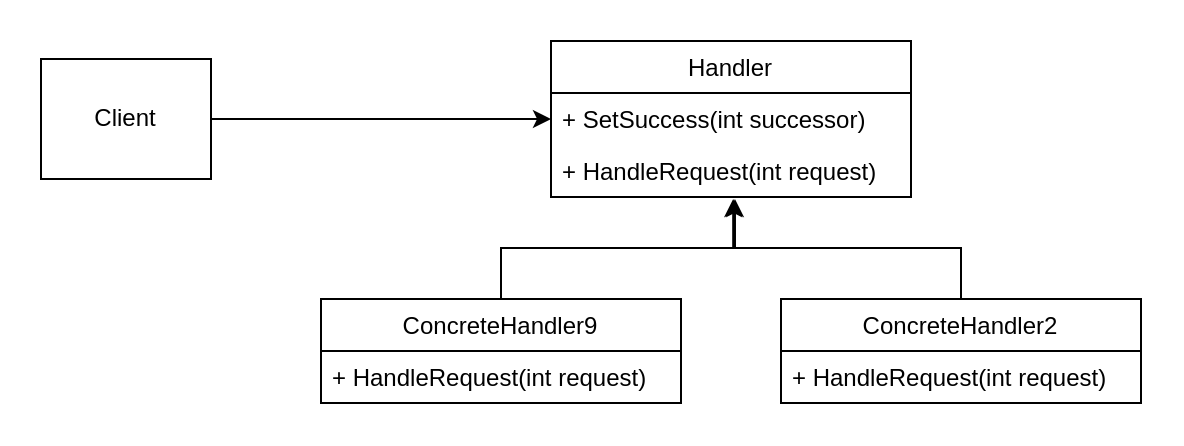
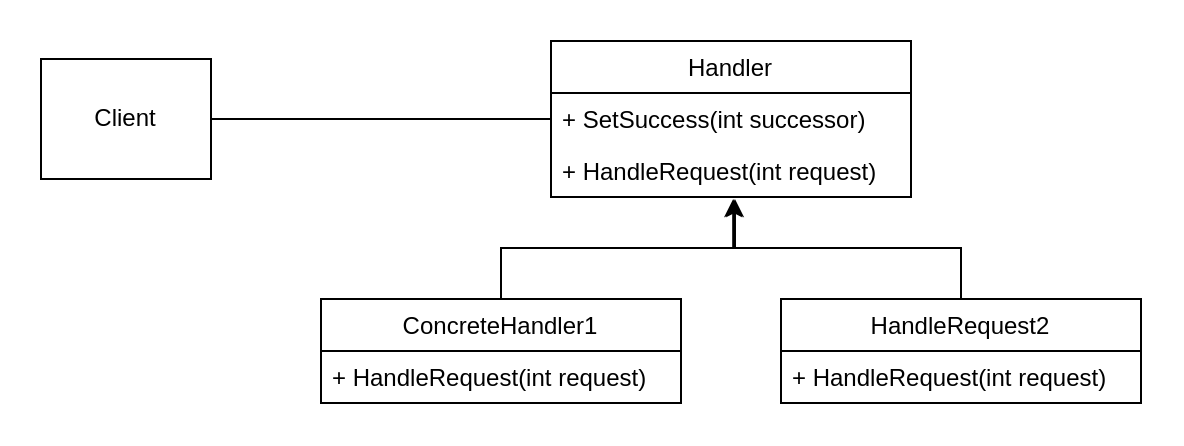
- <mxCell id="2" style="edgeStyle=orthogonalEdgeStyle;rounded=0;orthogonalLoop=1;jettySize=auto;html=1;entryX=0;entryY=0.5;entryDx=0;entryDy=0;" edge="1" parent="1" source="3" target="5"><mxGeometry relative="1" as="geometry" /></mxCell>
+ <mxCell id="2" style="edgeStyle=orthogonalEdgeStyle;rounded=0;orthogonalLoop=1;jettySize=auto;html=1;entryX=0;entryY=0.5;entryDx=0;entryDy=0;endArrow=none;" edge="1" parent="1" source="3" target="5"><mxGeometry relative="1" as="geometry" /></mxCell>
- <mxCell id="8" value="ConcreteHandler9" style="swimlane;fontStyle=0;childLayout=stackLayout;horizontal=1;startSize=26;fillColor=none;horizontalStack=0;resizeParent=1;resizeParentMax=0;resizeLast=0;collapsible=1;marginBottom=0;" vertex="1" parent="1"><mxGeometry x="160" y="149" width="180" height="52" as="geometry" /></mxCell>
+ <mxCell id="8" value="ConcreteHandler1" style="swimlane;fontStyle=0;childLayout=stackLayout;horizontal=1;startSize=26;fillColor=none;horizontalStack=0;resizeParent=1;resizeParentMax=0;resizeLast=0;collapsible=1;marginBottom=0;" vertex="1" parent="1"><mxGeometry x="160" y="149" width="180" height="52" as="geometry" /></mxCell>
- <mxCell id="11" value="ConcreteHandler2" style="swimlane;fontStyle=0;childLayout=stackLayout;horizontal=1;startSize=26;fillColor=none;horizontalStack=0;resizeParent=1;resizeParentMax=0;resizeLast=0;collapsible=1;marginBottom=0;" vertex="1" parent="1"><mxGeometry x="390" y="149" width="180" height="52" as="geometry" /></mxCell>
+ <mxCell id="11" value="HandleRequest2" style="swimlane;fontStyle=0;childLayout=stackLayout;horizontal=1;startSize=26;fillColor=none;horizontalStack=0;resizeParent=1;resizeParentMax=0;resizeLast=0;collapsible=1;marginBottom=0;" vertex="1" parent="1"><mxGeometry x="390" y="149" width="180" height="52" as="geometry" /></mxCell>
